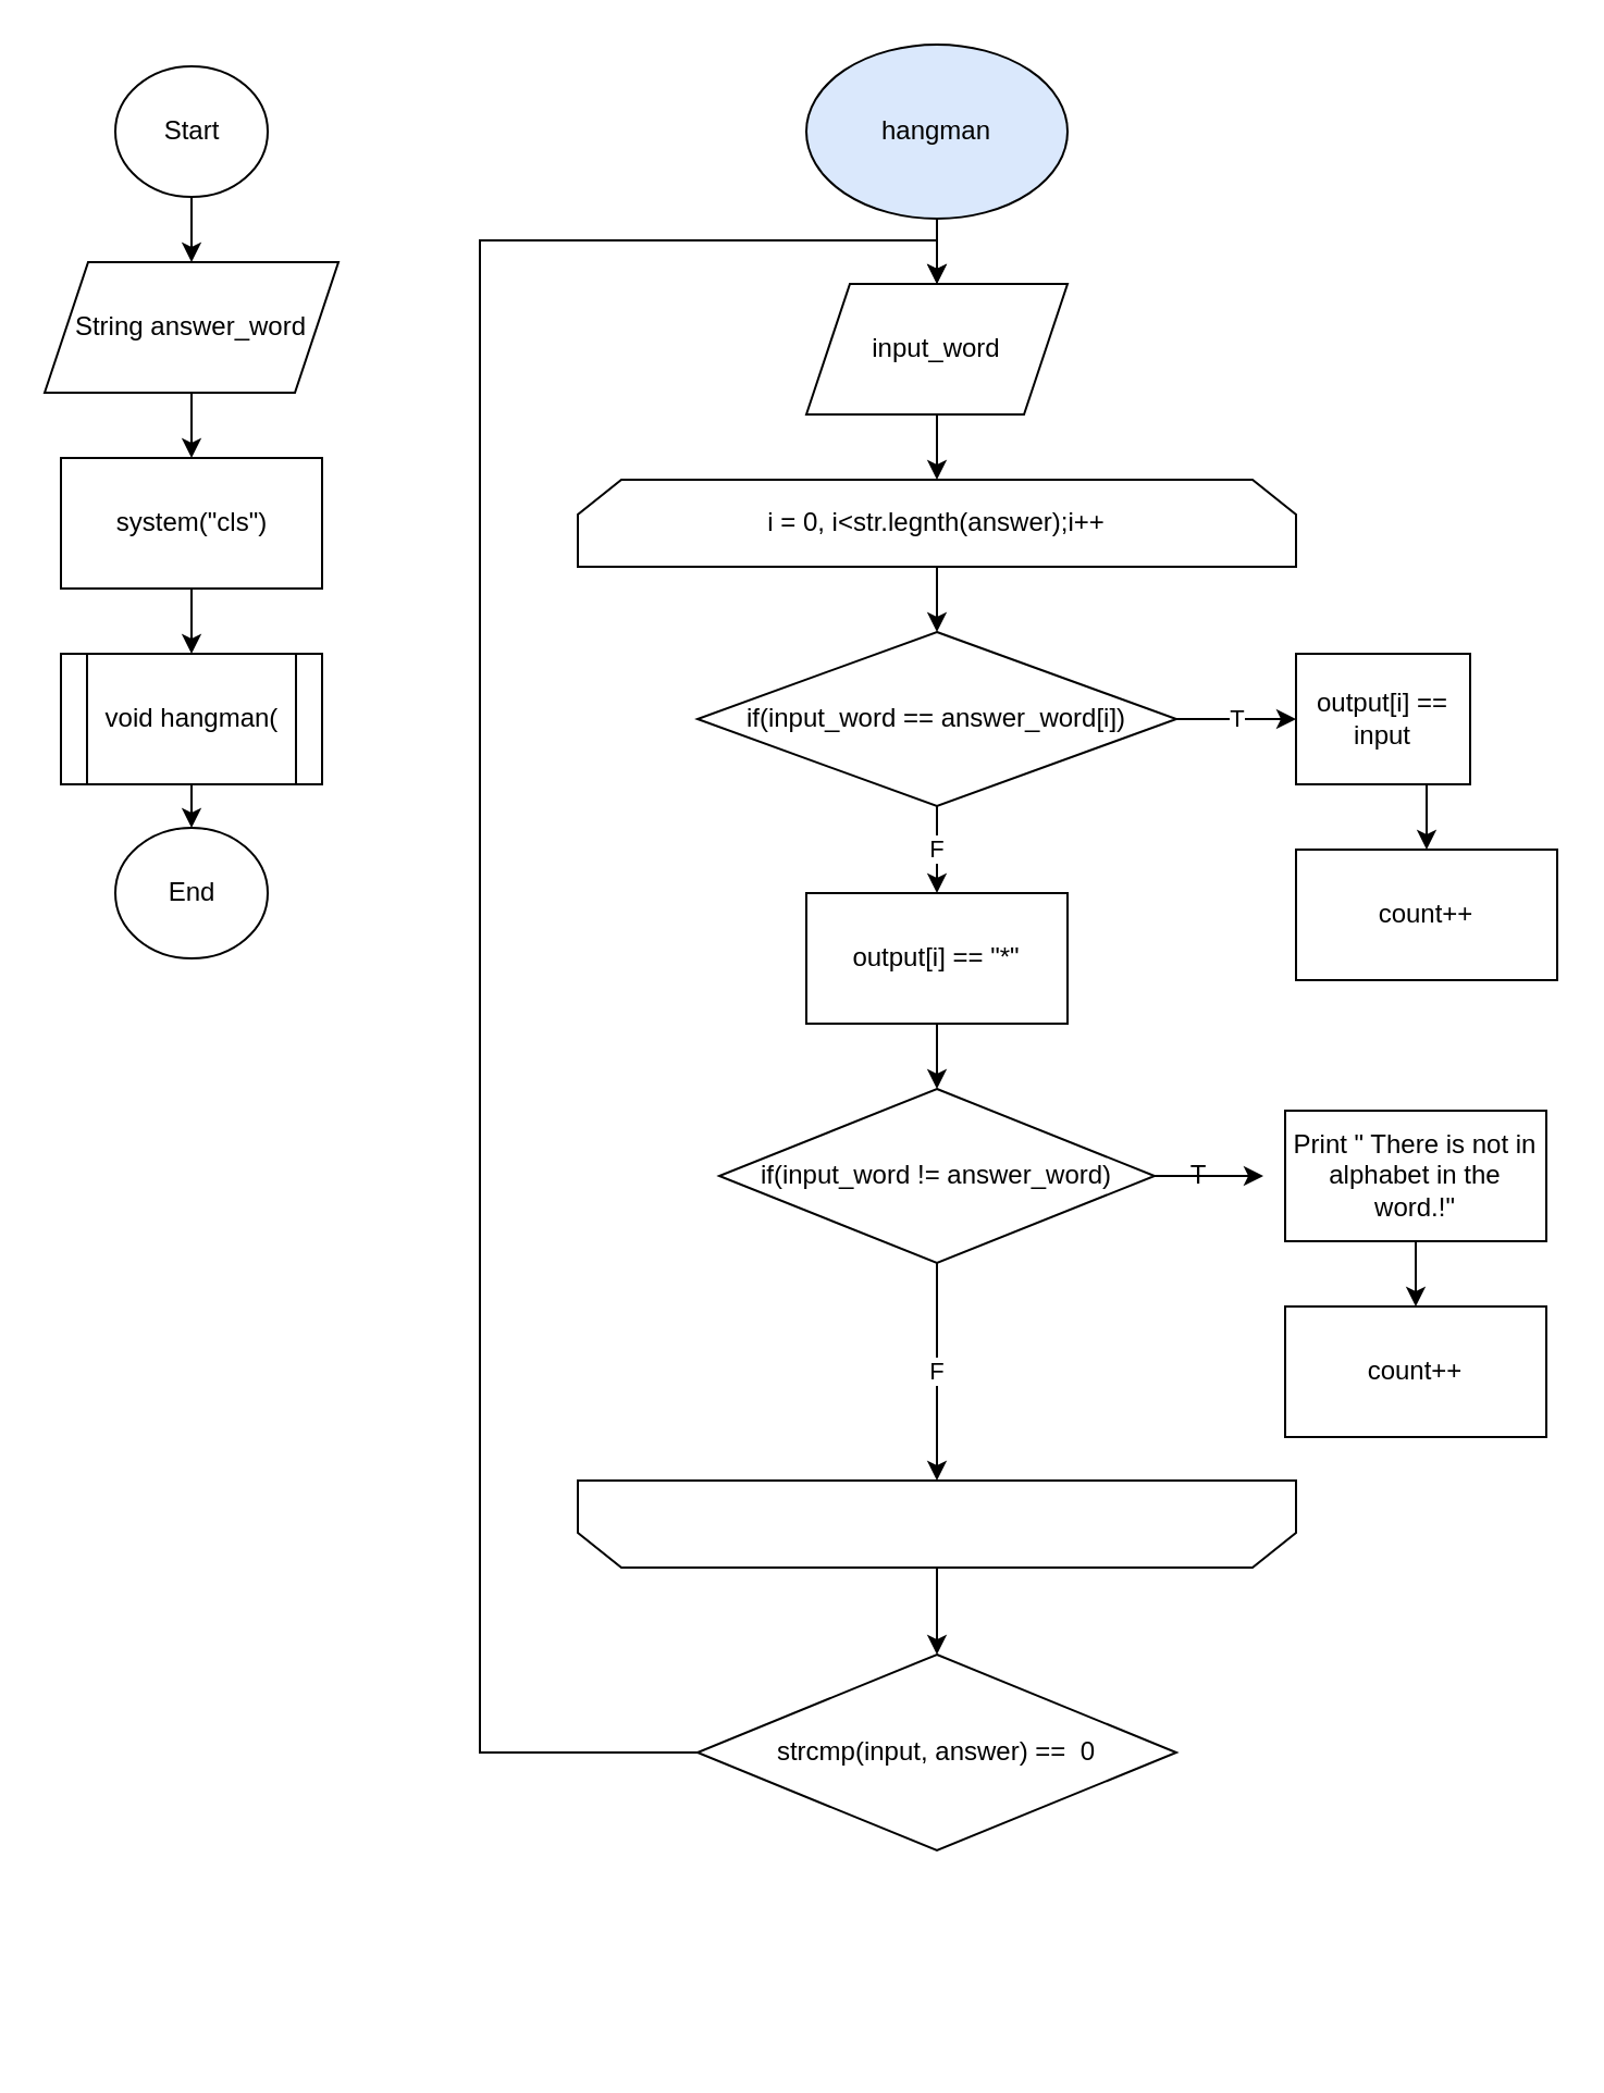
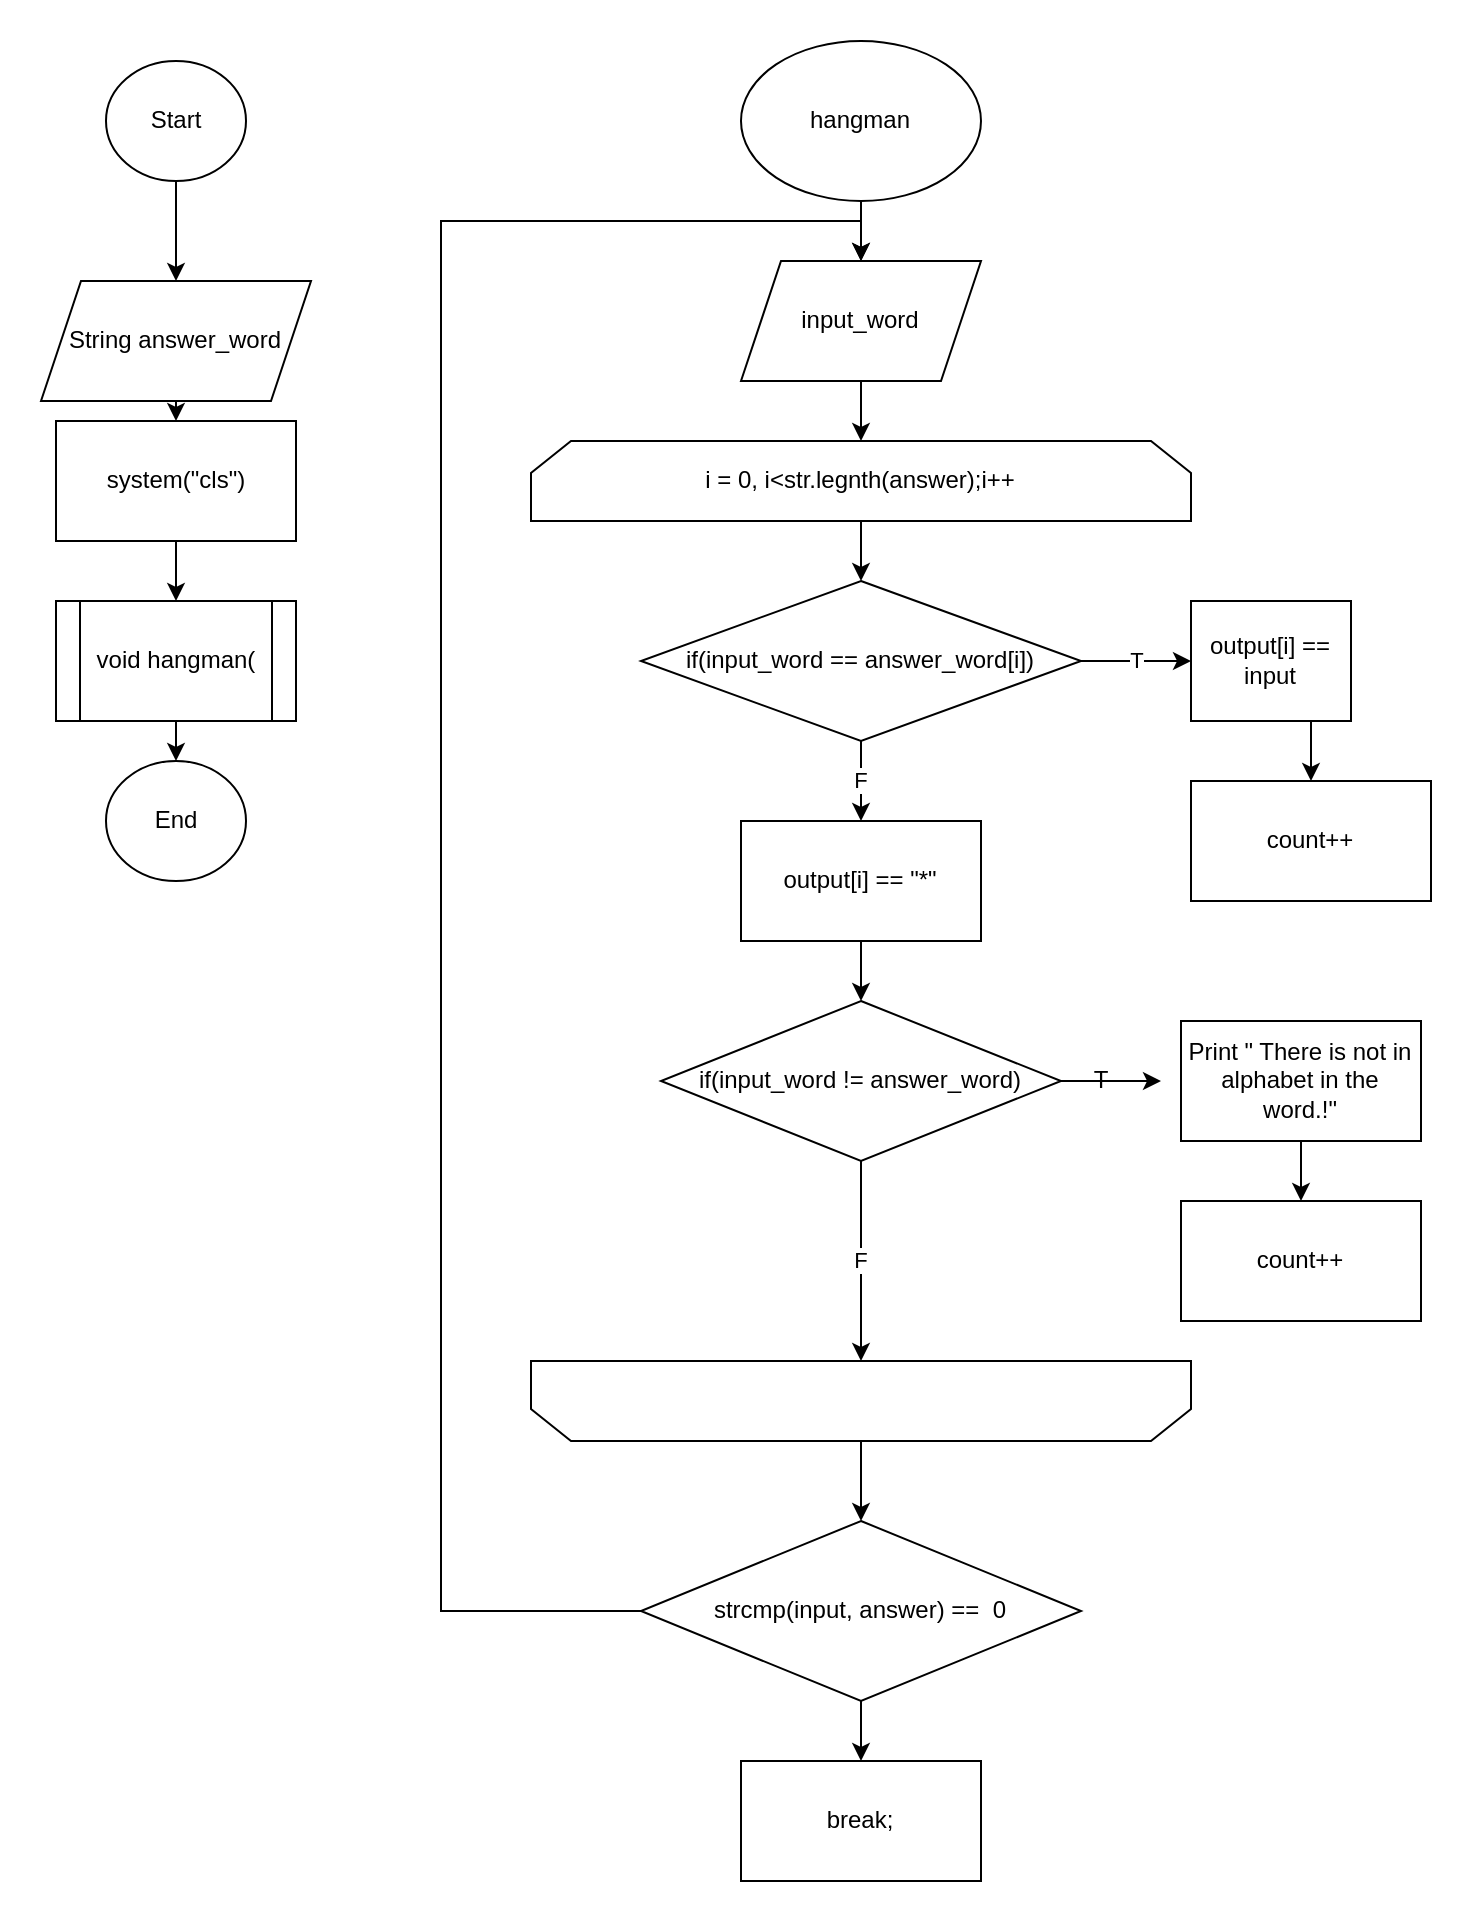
- <mxCell id="13" value="hangman" style="ellipse;whiteSpace=wrap;html=1;fillColor=#dae8fc;" vertex="1" parent="1"><mxGeometry x="370" y="20" width="120" height="80" as="geometry" /></mxCell>
+ <mxCell id="13" value="hangman" style="ellipse;whiteSpace=wrap;html=1;" vertex="1" parent="1"><mxGeometry x="370" y="20" width="120" height="80" as="geometry" /></mxCell>
- <mxCell id="5" value="String answer_word" style="shape=parallelogram;perimeter=parallelogramPerimeter;whiteSpace=wrap;html=1;fixedSize=1;" vertex="1" parent="1"><mxGeometry x="20" y="120" width="135" height="60" as="geometry" /></mxCell>
+ <mxCell id="5" value="String answer_word" style="shape=parallelogram;perimeter=parallelogramPerimeter;whiteSpace=wrap;html=1;fixedSize=1;" vertex="1" parent="1"><mxGeometry x="20" y="140" width="135" height="60" as="geometry" /></mxCell>
+ <mxCell id="34" style="edgeStyle=orthogonalEdgeStyle;rounded=0;orthogonalLoop=1;jettySize=auto;html=1;exitX=0.5;exitY=1;exitDx=0;exitDy=0;entryX=0.5;entryY=0;entryDx=0;entryDy=0;" edge="1" parent="1" source="36" target="38"><mxGeometry relative="1" as="geometry"><mxPoint x="430" y="900" as="targetPoint" /></mxGeometry></mxCell>
+ <mxCell id="38" value="break;" style="rounded=0;whiteSpace=wrap;html=1;" vertex="1" parent="1"><mxGeometry x="370" y="880" width="120" height="60" as="geometry" /></mxCell>
